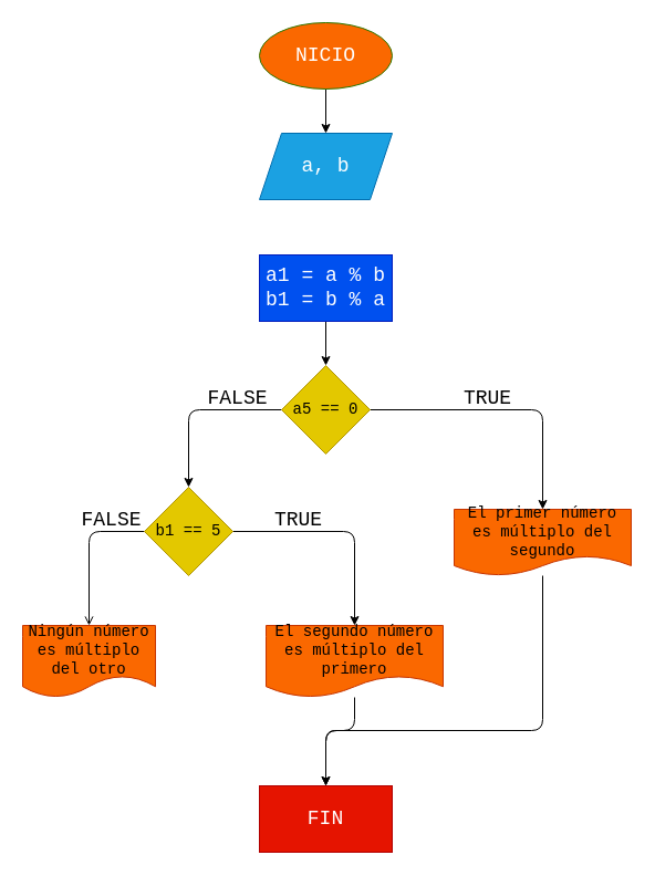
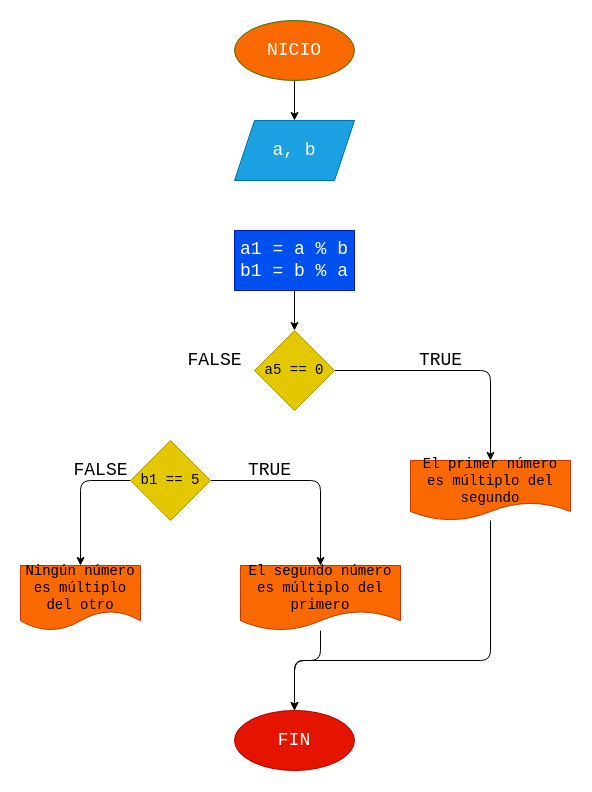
- <mxCell id="8" value="" style="edgeStyle=none;html=1;fontFamily=Courier New;fontSize=18;" edge="1" parent="1" source="9" target="14"><mxGeometry relative="1" as="geometry"><Array as="points"><mxPoint x="170" y="370" /></Array></mxGeometry></mxCell>
- <mxCell id="13" value="" style="edgeStyle=none;html=1;fontFamily=Courier New;fontSize=18;endArrow=open;" edge="1" parent="1" source="14" target="17"><mxGeometry relative="1" as="geometry"><Array as="points"><mxPoint x="80" y="480" /></Array></mxGeometry></mxCell>
+ <mxCell id="13" value="" style="edgeStyle=none;html=1;fontFamily=Courier New;fontSize=18;" edge="1" parent="1" source="14" target="17"><mxGeometry relative="1" as="geometry"><Array as="points"><mxPoint x="80" y="480" /></Array></mxGeometry></mxCell>
- <mxCell id="18" value="FIN" style="whiteSpace=wrap;html=1;fillColor=#e51400;fontColor=#ffffff;strokeColor=#B20000;fontFamily=Courier New;fontSize=18;rounded=0;" vertex="1" parent="1"><mxGeometry x="234" y="710" width="120" height="60" as="geometry" /></mxCell>
+ <mxCell id="18" value="FIN" style="ellipse;whiteSpace=wrap;html=1;fillColor=#e51400;fontColor=#ffffff;strokeColor=#B20000;fontFamily=Courier New;fontSize=18;" vertex="1" parent="1"><mxGeometry x="234" y="710" width="120" height="60" as="geometry" /></mxCell>
